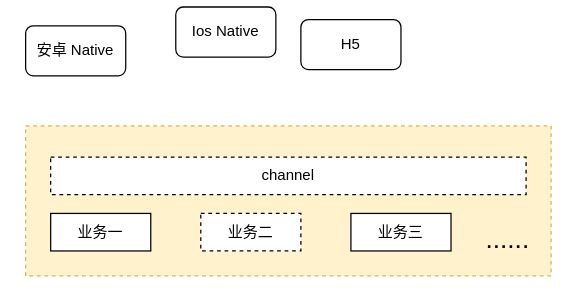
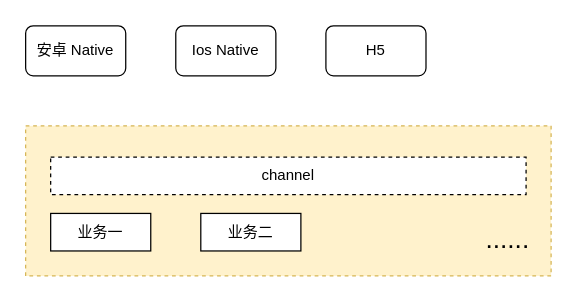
- <mxCell id="8" value="Ios Native" style="rounded=1;whiteSpace=wrap;html=1;" vertex="1" parent="1"><mxGeometry x="140" y="5" width="80" height="40" as="geometry" /></mxCell>
+ <mxCell id="8" value="Ios Native" style="rounded=1;whiteSpace=wrap;html=1;" vertex="1" parent="1"><mxGeometry x="140" y="20" width="80" height="40" as="geometry" /></mxCell>
- <mxCell id="9" value="H5" style="rounded=1;whiteSpace=wrap;html=1;" vertex="1" parent="1"><mxGeometry x="240" y="15" width="80" height="40" as="geometry" /></mxCell>
+ <mxCell id="9" value="H5" style="rounded=1;whiteSpace=wrap;html=1;" vertex="1" parent="1"><mxGeometry x="260" y="20" width="80" height="40" as="geometry" /></mxCell>
- <mxCell id="4" value="业务二" style="rounded=0;whiteSpace=wrap;html=1;dashed=1;" vertex="1" parent="1"><mxGeometry x="160" y="170" width="80" height="30" as="geometry" /></mxCell>
+ <mxCell id="4" value="业务二" style="rounded=0;whiteSpace=wrap;html=1;" vertex="1" parent="1"><mxGeometry x="160" y="170" width="80" height="30" as="geometry" /></mxCell>
- <mxCell id="5" value="业务三" style="rounded=0;whiteSpace=wrap;html=1;" vertex="1" parent="1"><mxGeometry x="280" y="170" width="80" height="30" as="geometry" /></mxCell>
